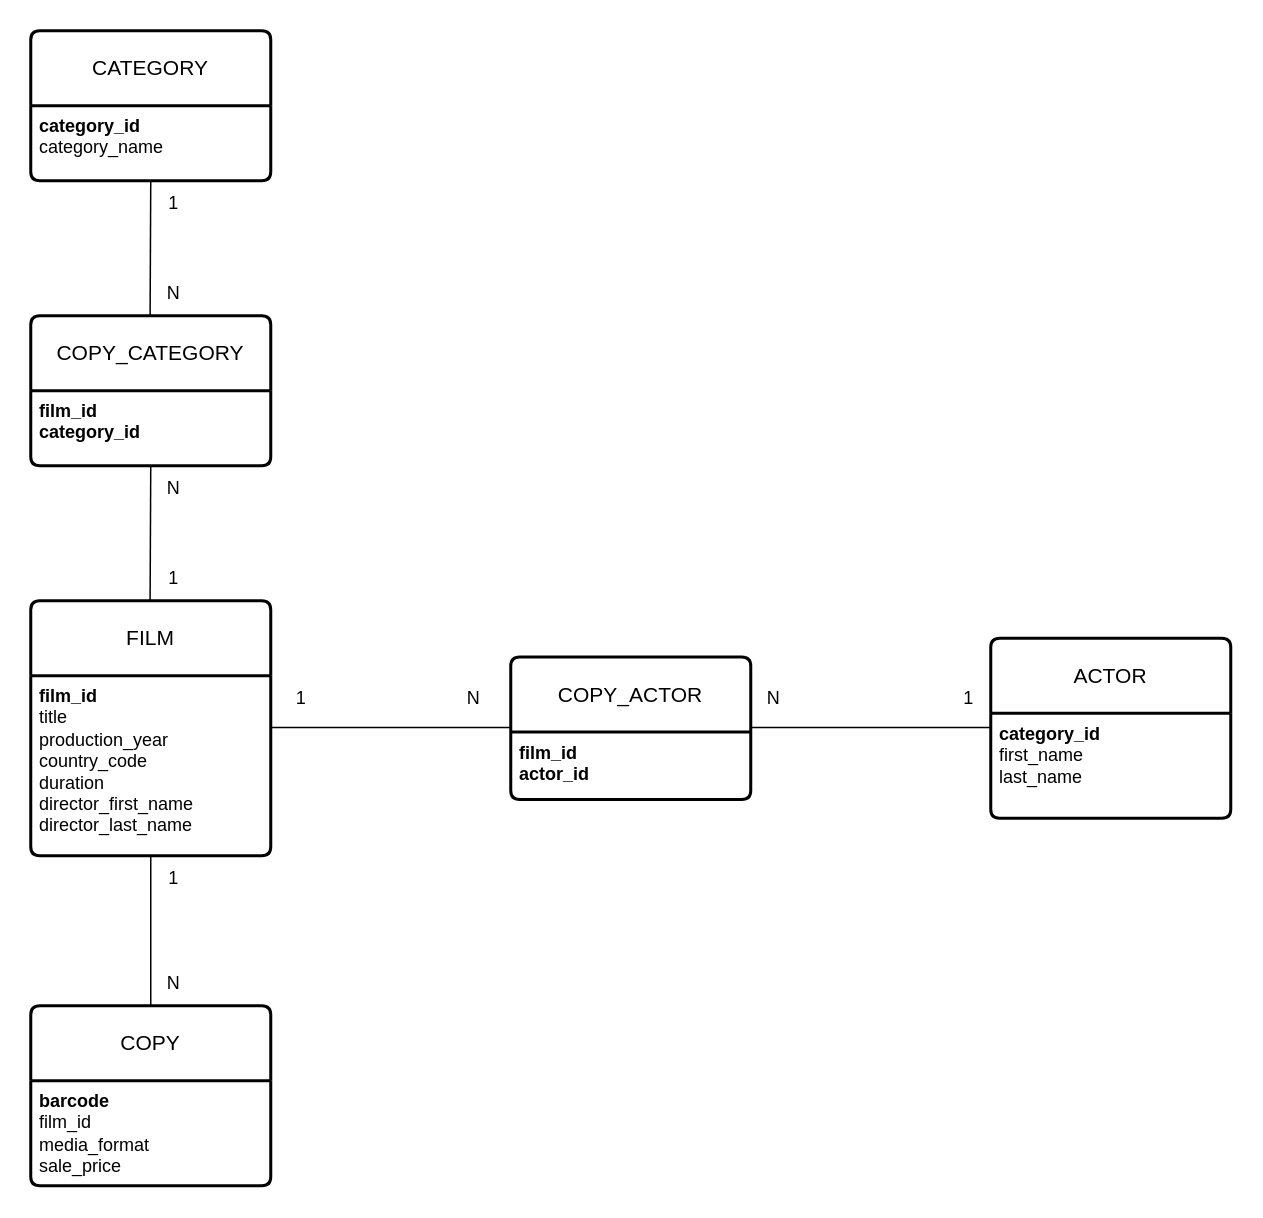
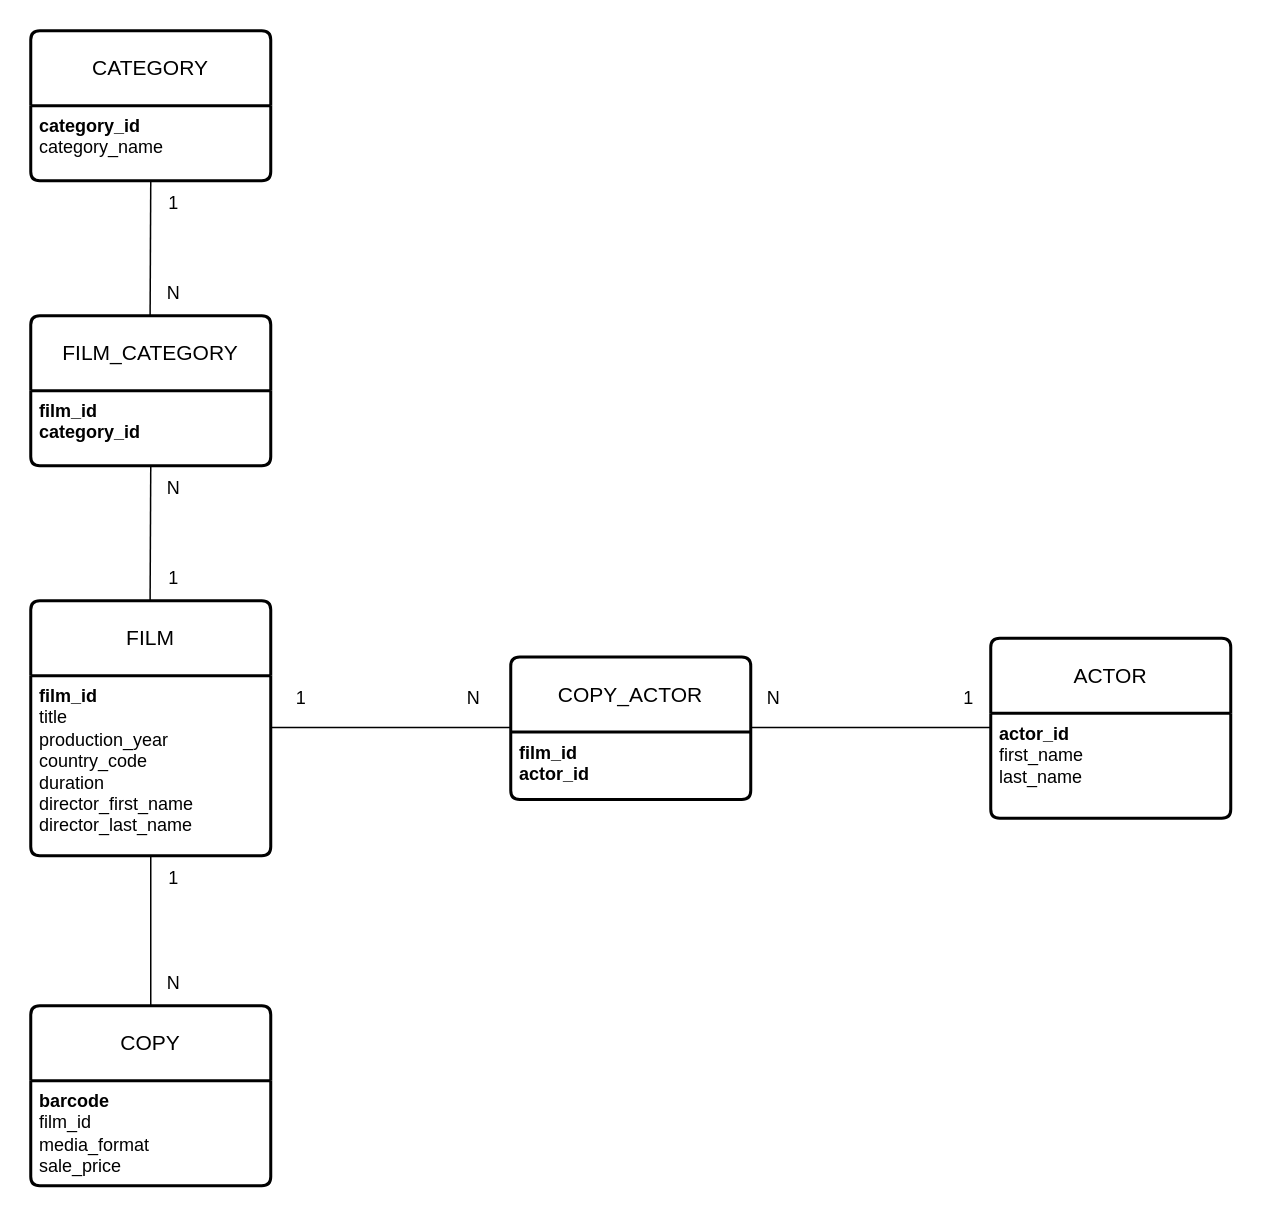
- <mxCell id="19" value="COPY_CATEGORY" style="swimlane;childLayout=stackLayout;horizontal=1;startSize=50;horizontalStack=0;rounded=1;fontSize=14;fontStyle=0;strokeWidth=2;resizeParent=0;resizeLast=1;shadow=0;dashed=0;align=center;arcSize=4;whiteSpace=wrap;html=1;" vertex="1" parent="1"><mxGeometry x="20" y="210" width="160" height="100" as="geometry" /></mxCell>
+ <mxCell id="19" value="FILM_CATEGORY" style="swimlane;childLayout=stackLayout;horizontal=1;startSize=50;horizontalStack=0;rounded=1;fontSize=14;fontStyle=0;strokeWidth=2;resizeParent=0;resizeLast=1;shadow=0;dashed=0;align=center;arcSize=4;whiteSpace=wrap;html=1;" vertex="1" parent="1"><mxGeometry x="20" y="210" width="160" height="100" as="geometry" /></mxCell>
- <mxCell id="5" value="&lt;b&gt;category_id&lt;/b&gt;&lt;br&gt;&lt;div&gt;first_name&lt;br&gt;last_name&lt;/div&gt;" style="align=left;strokeColor=none;fillColor=none;spacingLeft=4;spacingRight=4;fontSize=12;verticalAlign=top;resizable=0;rotatable=0;part=1;html=1;whiteSpace=wrap;" vertex="1" parent="4"><mxGeometry y="50" width="160" height="70" as="geometry" /></mxCell>
+ <mxCell id="5" value="&lt;b&gt;actor_id&lt;/b&gt;&lt;br&gt;&lt;div&gt;first_name&lt;br&gt;last_name&lt;/div&gt;" style="align=left;strokeColor=none;fillColor=none;spacingLeft=4;spacingRight=4;fontSize=12;verticalAlign=top;resizable=0;rotatable=0;part=1;html=1;whiteSpace=wrap;" vertex="1" parent="4"><mxGeometry y="50" width="160" height="70" as="geometry" /></mxCell>
